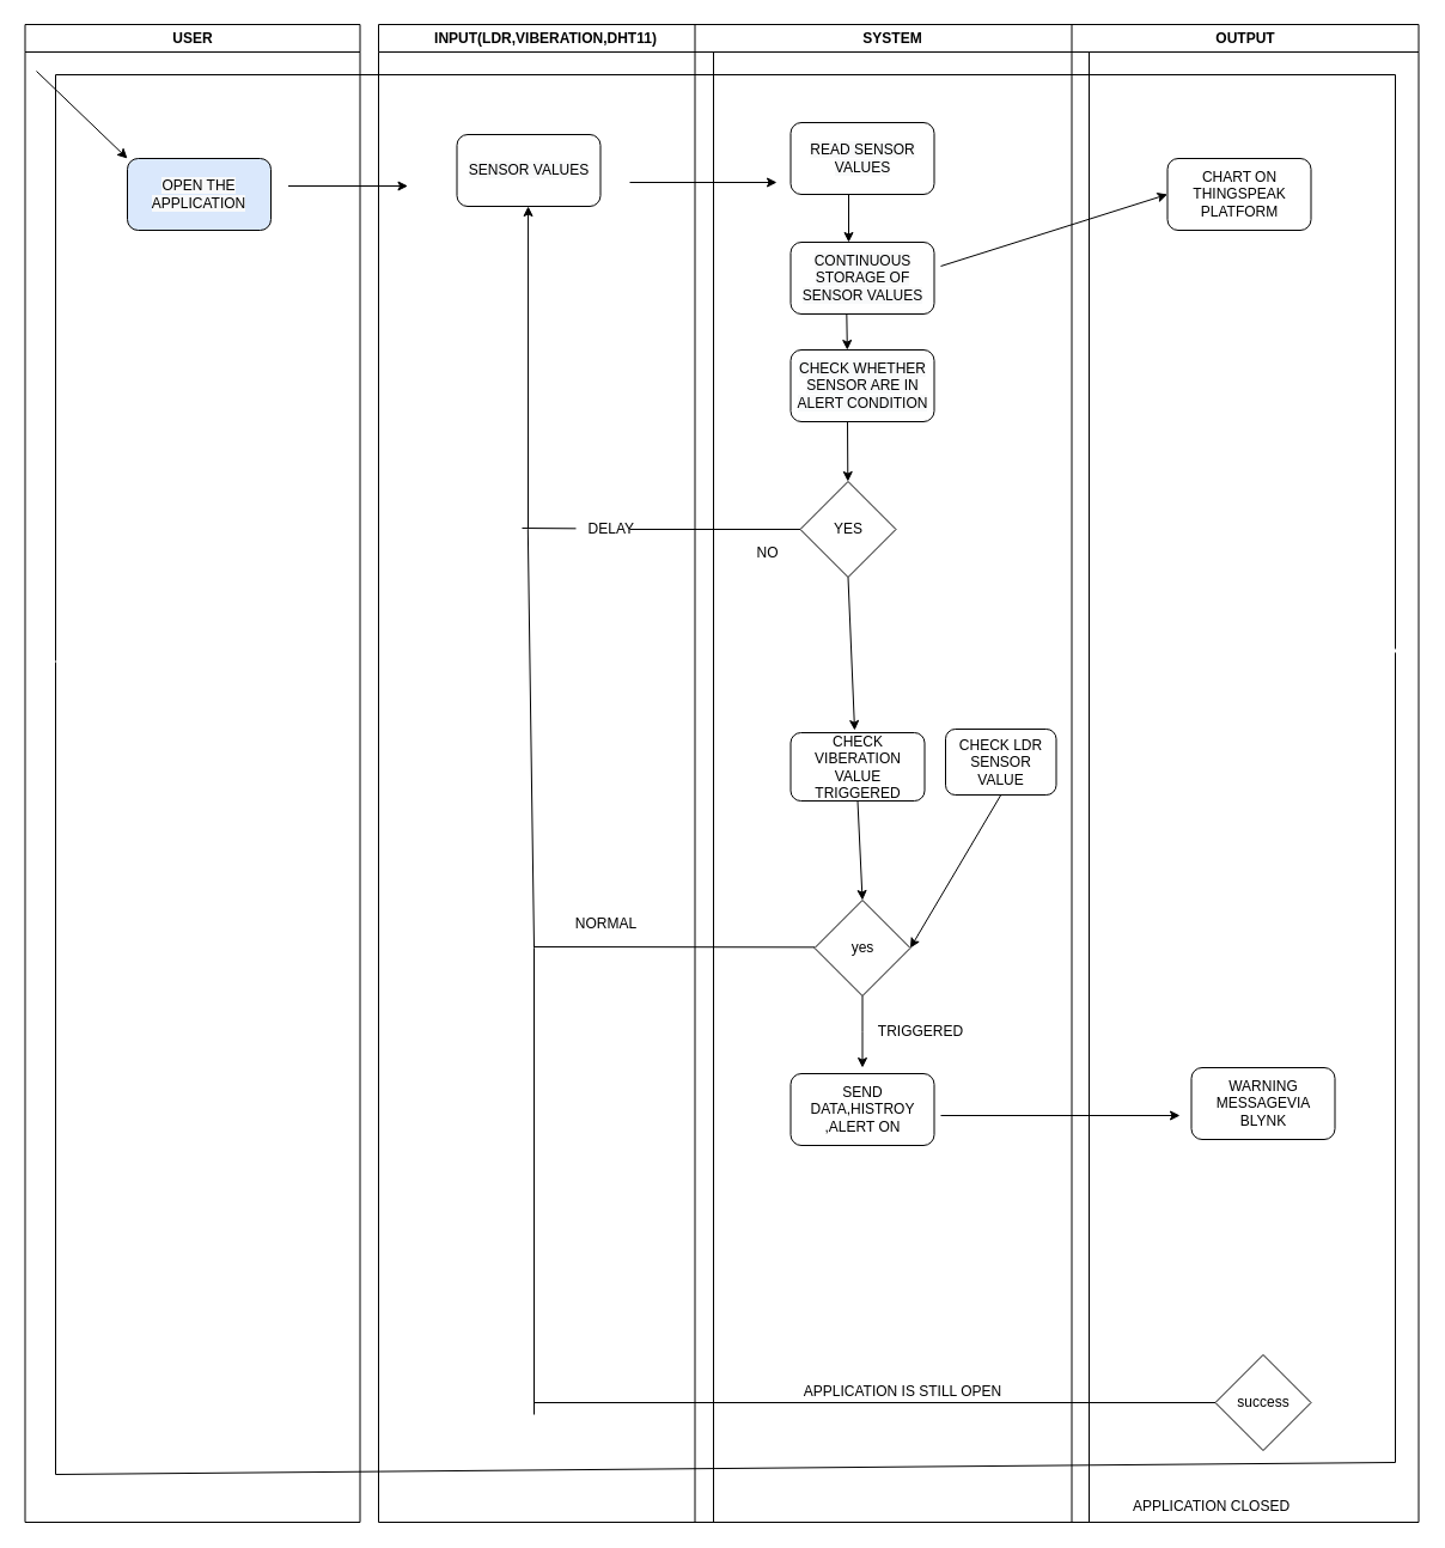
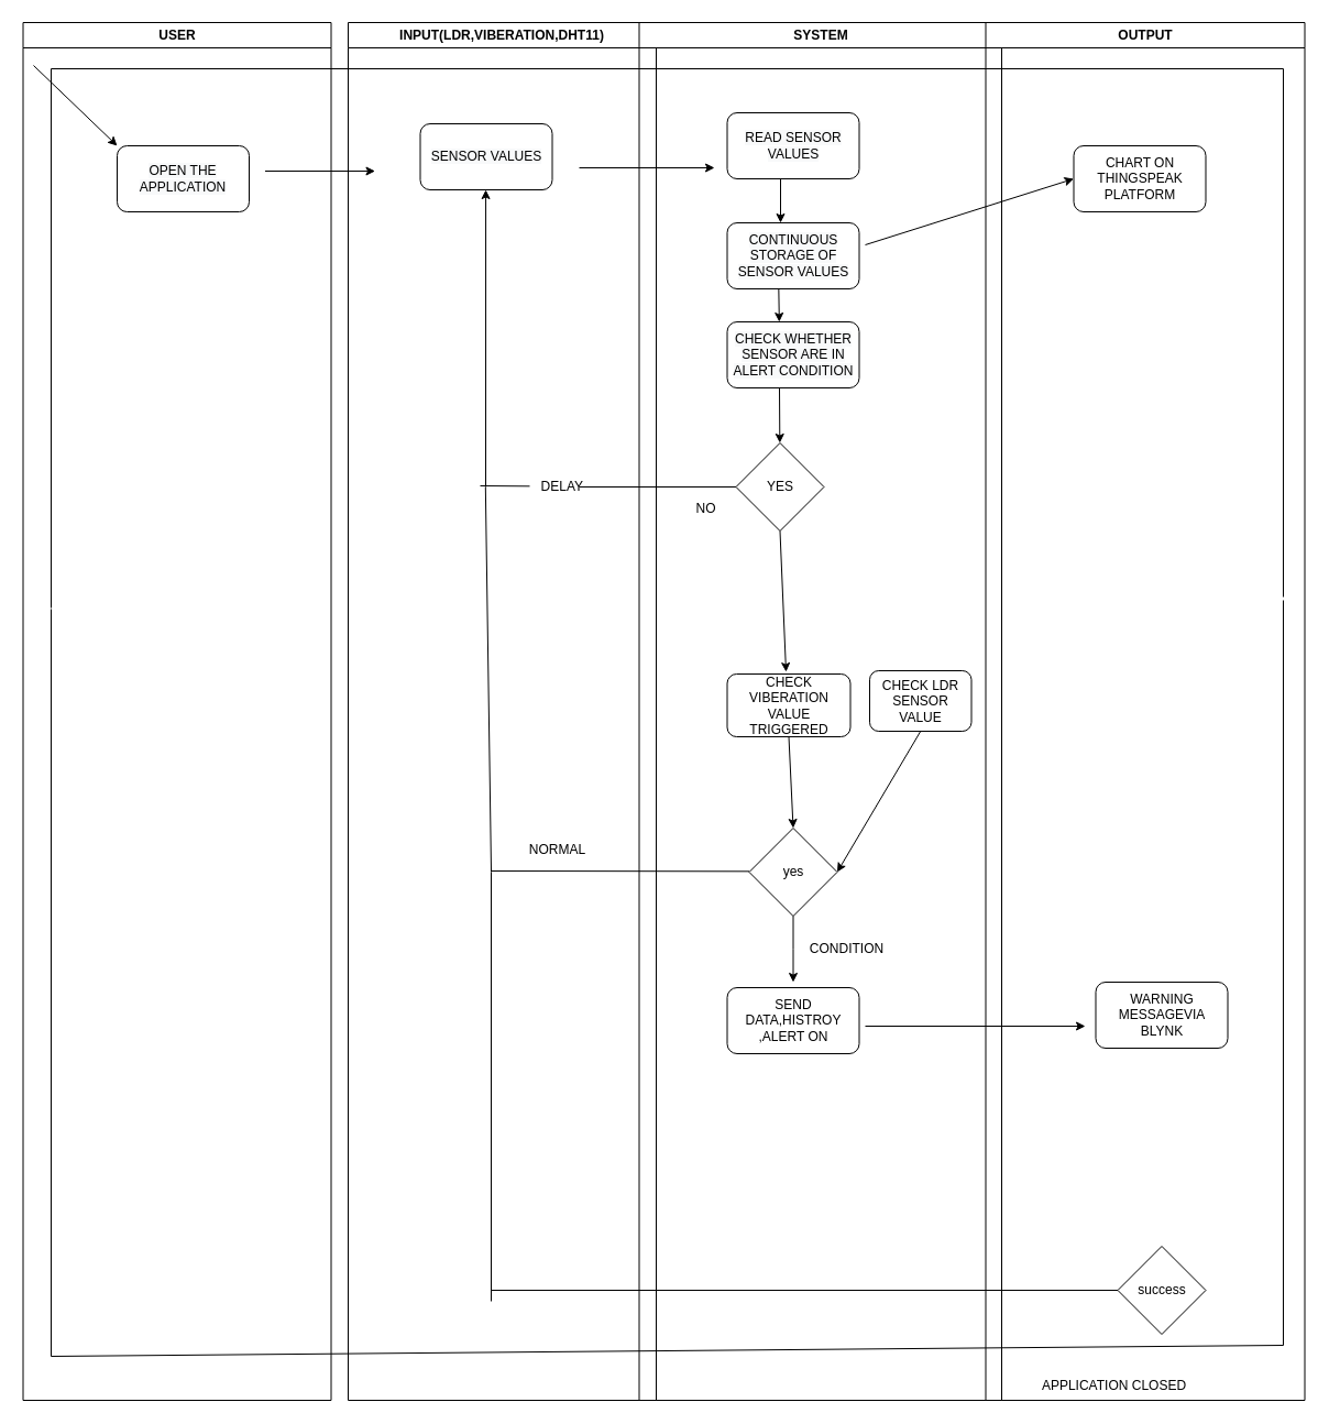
- <mxCell id="3" value="&lt;span style=&quot;font: 12px / 1.2 &amp;#34;helvetica&amp;#34; ; text-align: center ; color: rgb(0 , 0 , 0) ; text-transform: none ; text-indent: 0px ; letter-spacing: normal ; text-decoration: none ; word-spacing: 0px ; display: inline ; float: none ; overflow-wrap: normal ; background-color: rgb(248 , 249 , 250)&quot;&gt;OPEN THE APPLICATION&lt;/span&gt;" style="rounded=1;whiteSpace=wrap;html=1;fillColor=#dae8fc;" parent="2" vertex="1"><mxGeometry x="85.5" y="112" width="120" height="60" as="geometry" /></mxCell>
+ <mxCell id="3" value="&lt;span style=&quot;font: 12px / 1.2 &amp;#34;helvetica&amp;#34; ; text-align: center ; color: rgb(0 , 0 , 0) ; text-transform: none ; text-indent: 0px ; letter-spacing: normal ; text-decoration: none ; word-spacing: 0px ; display: inline ; float: none ; overflow-wrap: normal ; background-color: rgb(248 , 249 , 250)&quot;&gt;OPEN THE APPLICATION&lt;/span&gt;" style="rounded=1;whiteSpace=wrap;html=1;" parent="2" vertex="1"><mxGeometry x="85.5" y="112" width="120" height="60" as="geometry" /></mxCell>
- <mxCell id="23" value="TRIGGERED" style="text;html=1;align=center;verticalAlign=middle;resizable=0;points=[];autosize=1;" parent="11" vertex="1"><mxGeometry x="143.5" y="832" width="90" height="20" as="geometry" /></mxCell>
+ <mxCell id="23" value="CONDITION" style="text;html=1;align=center;verticalAlign=middle;resizable=0;points=[];autosize=1;" parent="11" vertex="1"><mxGeometry x="143.5" y="832" width="90" height="20" as="geometry" /></mxCell>
- <mxCell id="25" value="APPLICATION IS STILL OPEN" style="text;html=1;align=center;verticalAlign=middle;resizable=0;points=[];autosize=1;" parent="11" vertex="1"><mxGeometry x="83.5" y="1133" width="180" height="20" as="geometry" /></mxCell>
